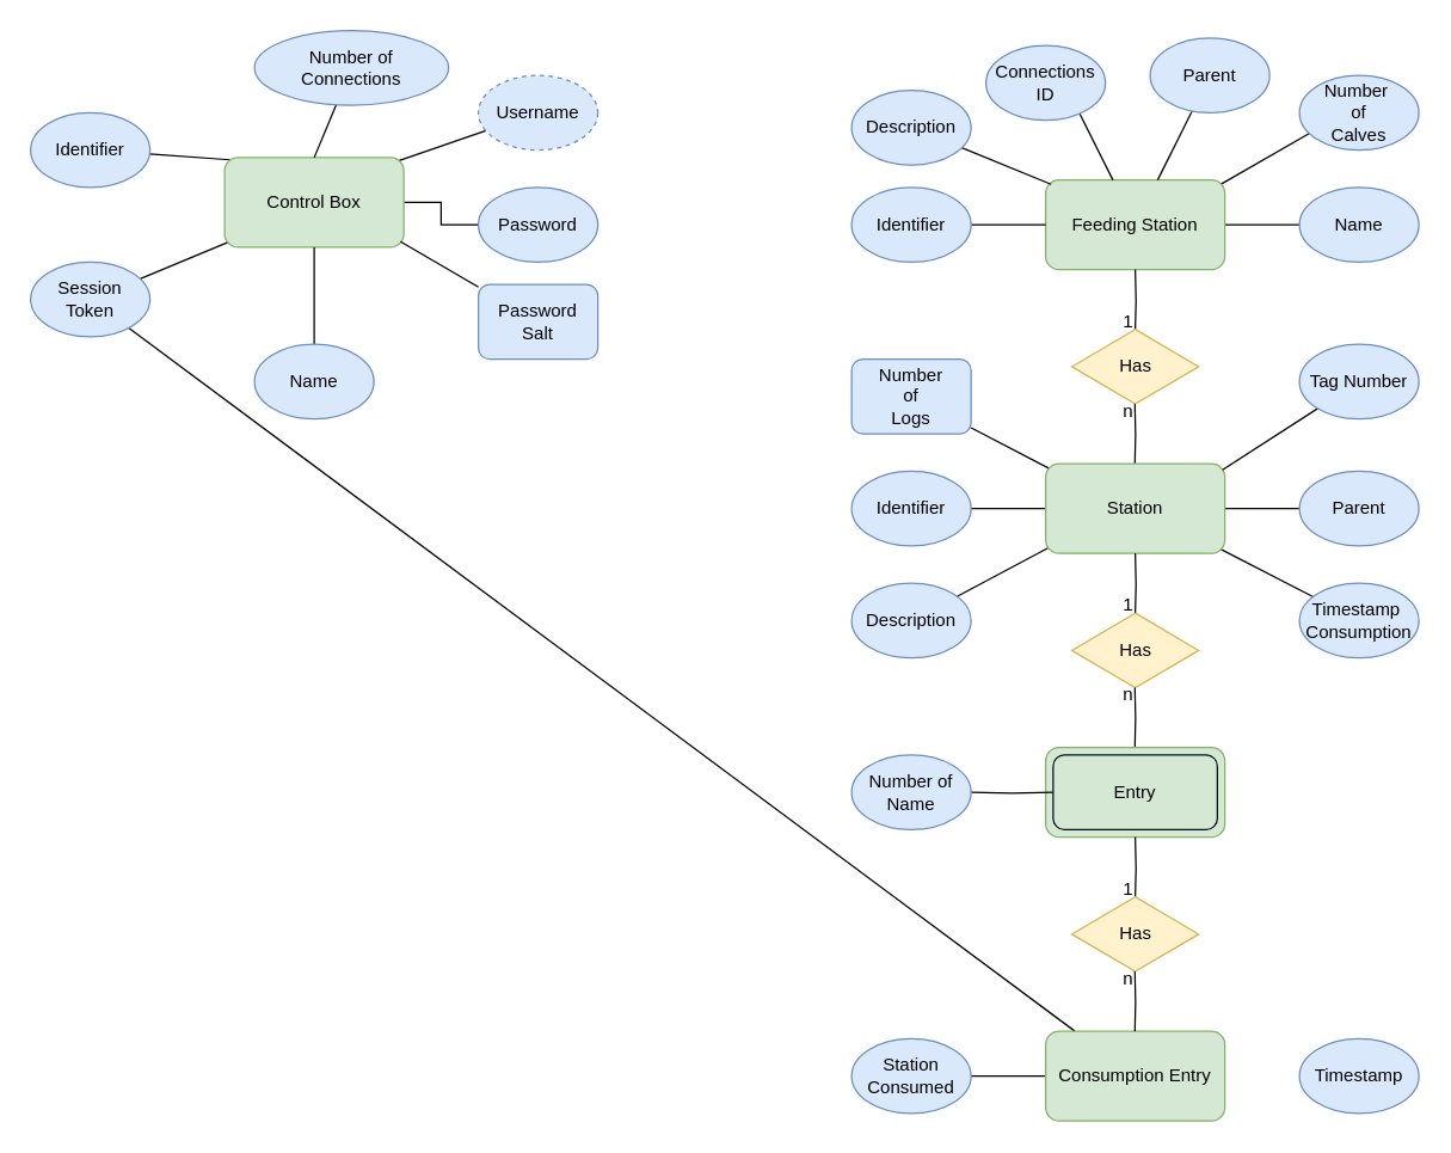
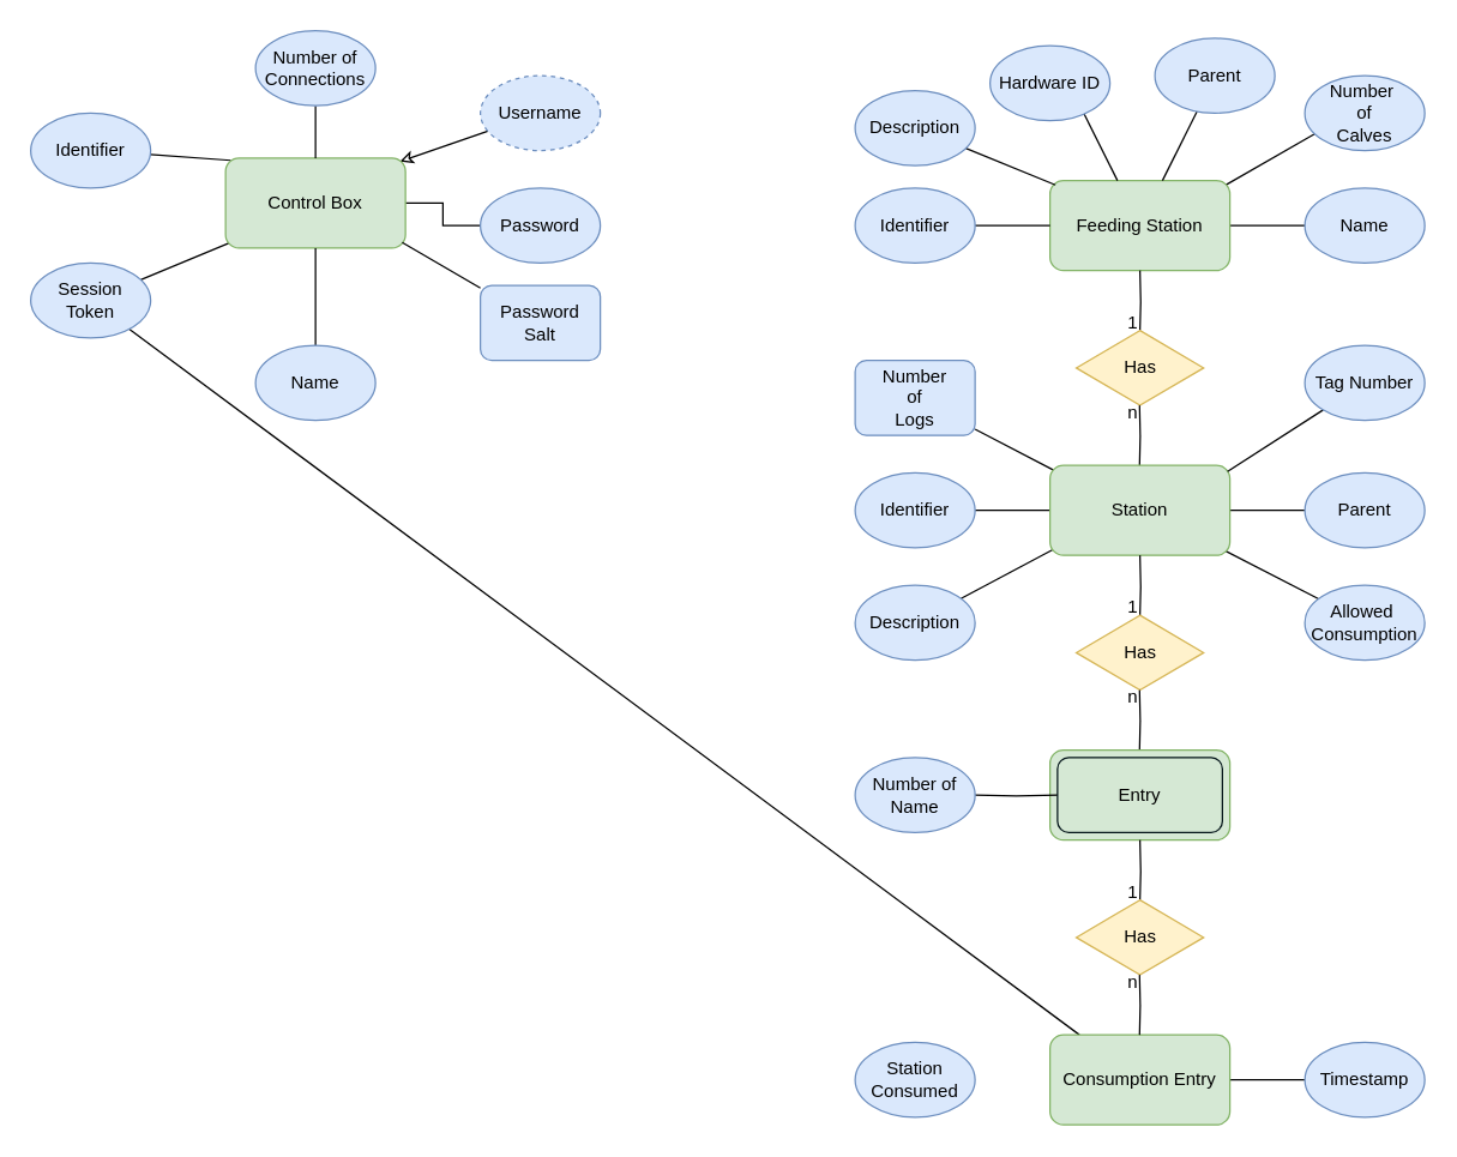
- <mxCell id="52" value="Number of&lt;br&gt;Connections" style="ellipse;whiteSpace=wrap;html=1;fillColor=#dae8fc;strokeColor=#6c8ebf;" parent="1" vertex="1"><mxGeometry x="170" y="20" width="130" height="50" as="geometry" /></mxCell>
+ <mxCell id="52" value="Number of&lt;br&gt;Connections" style="ellipse;whiteSpace=wrap;html=1;fillColor=#dae8fc;strokeColor=#6c8ebf;" parent="1" vertex="1"><mxGeometry x="170" y="20" width="80" height="50" as="geometry" /></mxCell>
- <mxCell id="65" value="Connections ID" style="ellipse;whiteSpace=wrap;html=1;fillColor=#dae8fc;strokeColor=#6c8ebf;" parent="1" vertex="1"><mxGeometry x="660" y="30" width="80" height="50" as="geometry" /></mxCell>
+ <mxCell id="65" value="Hardware ID" style="ellipse;whiteSpace=wrap;html=1;fillColor=#dae8fc;strokeColor=#6c8ebf;" parent="1" vertex="1"><mxGeometry x="660" y="30" width="80" height="50" as="geometry" /></mxCell>
- <mxCell id="4" style="rounded=0;orthogonalLoop=1;jettySize=auto;html=1;endArrow=none;endFill=0;entryX=0.97;entryY=0.037;entryDx=0;entryDy=0;entryPerimeter=0;" parent="1" source="55" target="48" edge="1"><mxGeometry relative="1" as="geometry"><mxPoint x="267" y="120" as="targetPoint" /></mxGeometry></mxCell>
+ <mxCell id="4" style="rounded=0;orthogonalLoop=1;jettySize=auto;html=1;endArrow=classic;endFill=0;entryX=0.97;entryY=0.037;entryDx=0;entryDy=0;entryPerimeter=0;" parent="1" source="55" target="48" edge="1"><mxGeometry relative="1" as="geometry"><mxPoint x="267" y="120" as="targetPoint" /></mxGeometry></mxCell>
- <mxCell id="29" value="Timestamp&amp;nbsp;&lt;br&gt;Consumption" style="ellipse;whiteSpace=wrap;html=1;fillColor=#dae8fc;strokeColor=#6c8ebf;" parent="1" vertex="1"><mxGeometry x="870" y="390" width="80" height="50" as="geometry" /></mxCell>
+ <mxCell id="29" value="Allowed&amp;nbsp;&lt;br&gt;Consumption" style="ellipse;whiteSpace=wrap;html=1;fillColor=#dae8fc;strokeColor=#6c8ebf;" parent="1" vertex="1"><mxGeometry x="870" y="390" width="80" height="50" as="geometry" /></mxCell>
- <mxCell id="31" value="" style="rounded=0;orthogonalLoop=1;jettySize=auto;html=1;endArrow=none;endFill=0;" parent="1" source="33" target="45" edge="1"><mxGeometry relative="1" as="geometry" /></mxCell>
+ <mxCell id="31" value="" style="rounded=0;orthogonalLoop=1;jettySize=auto;html=1;endArrow=none;endFill=0;" parent="1" source="33" target="46" edge="1"><mxGeometry relative="1" as="geometry" /></mxCell>
